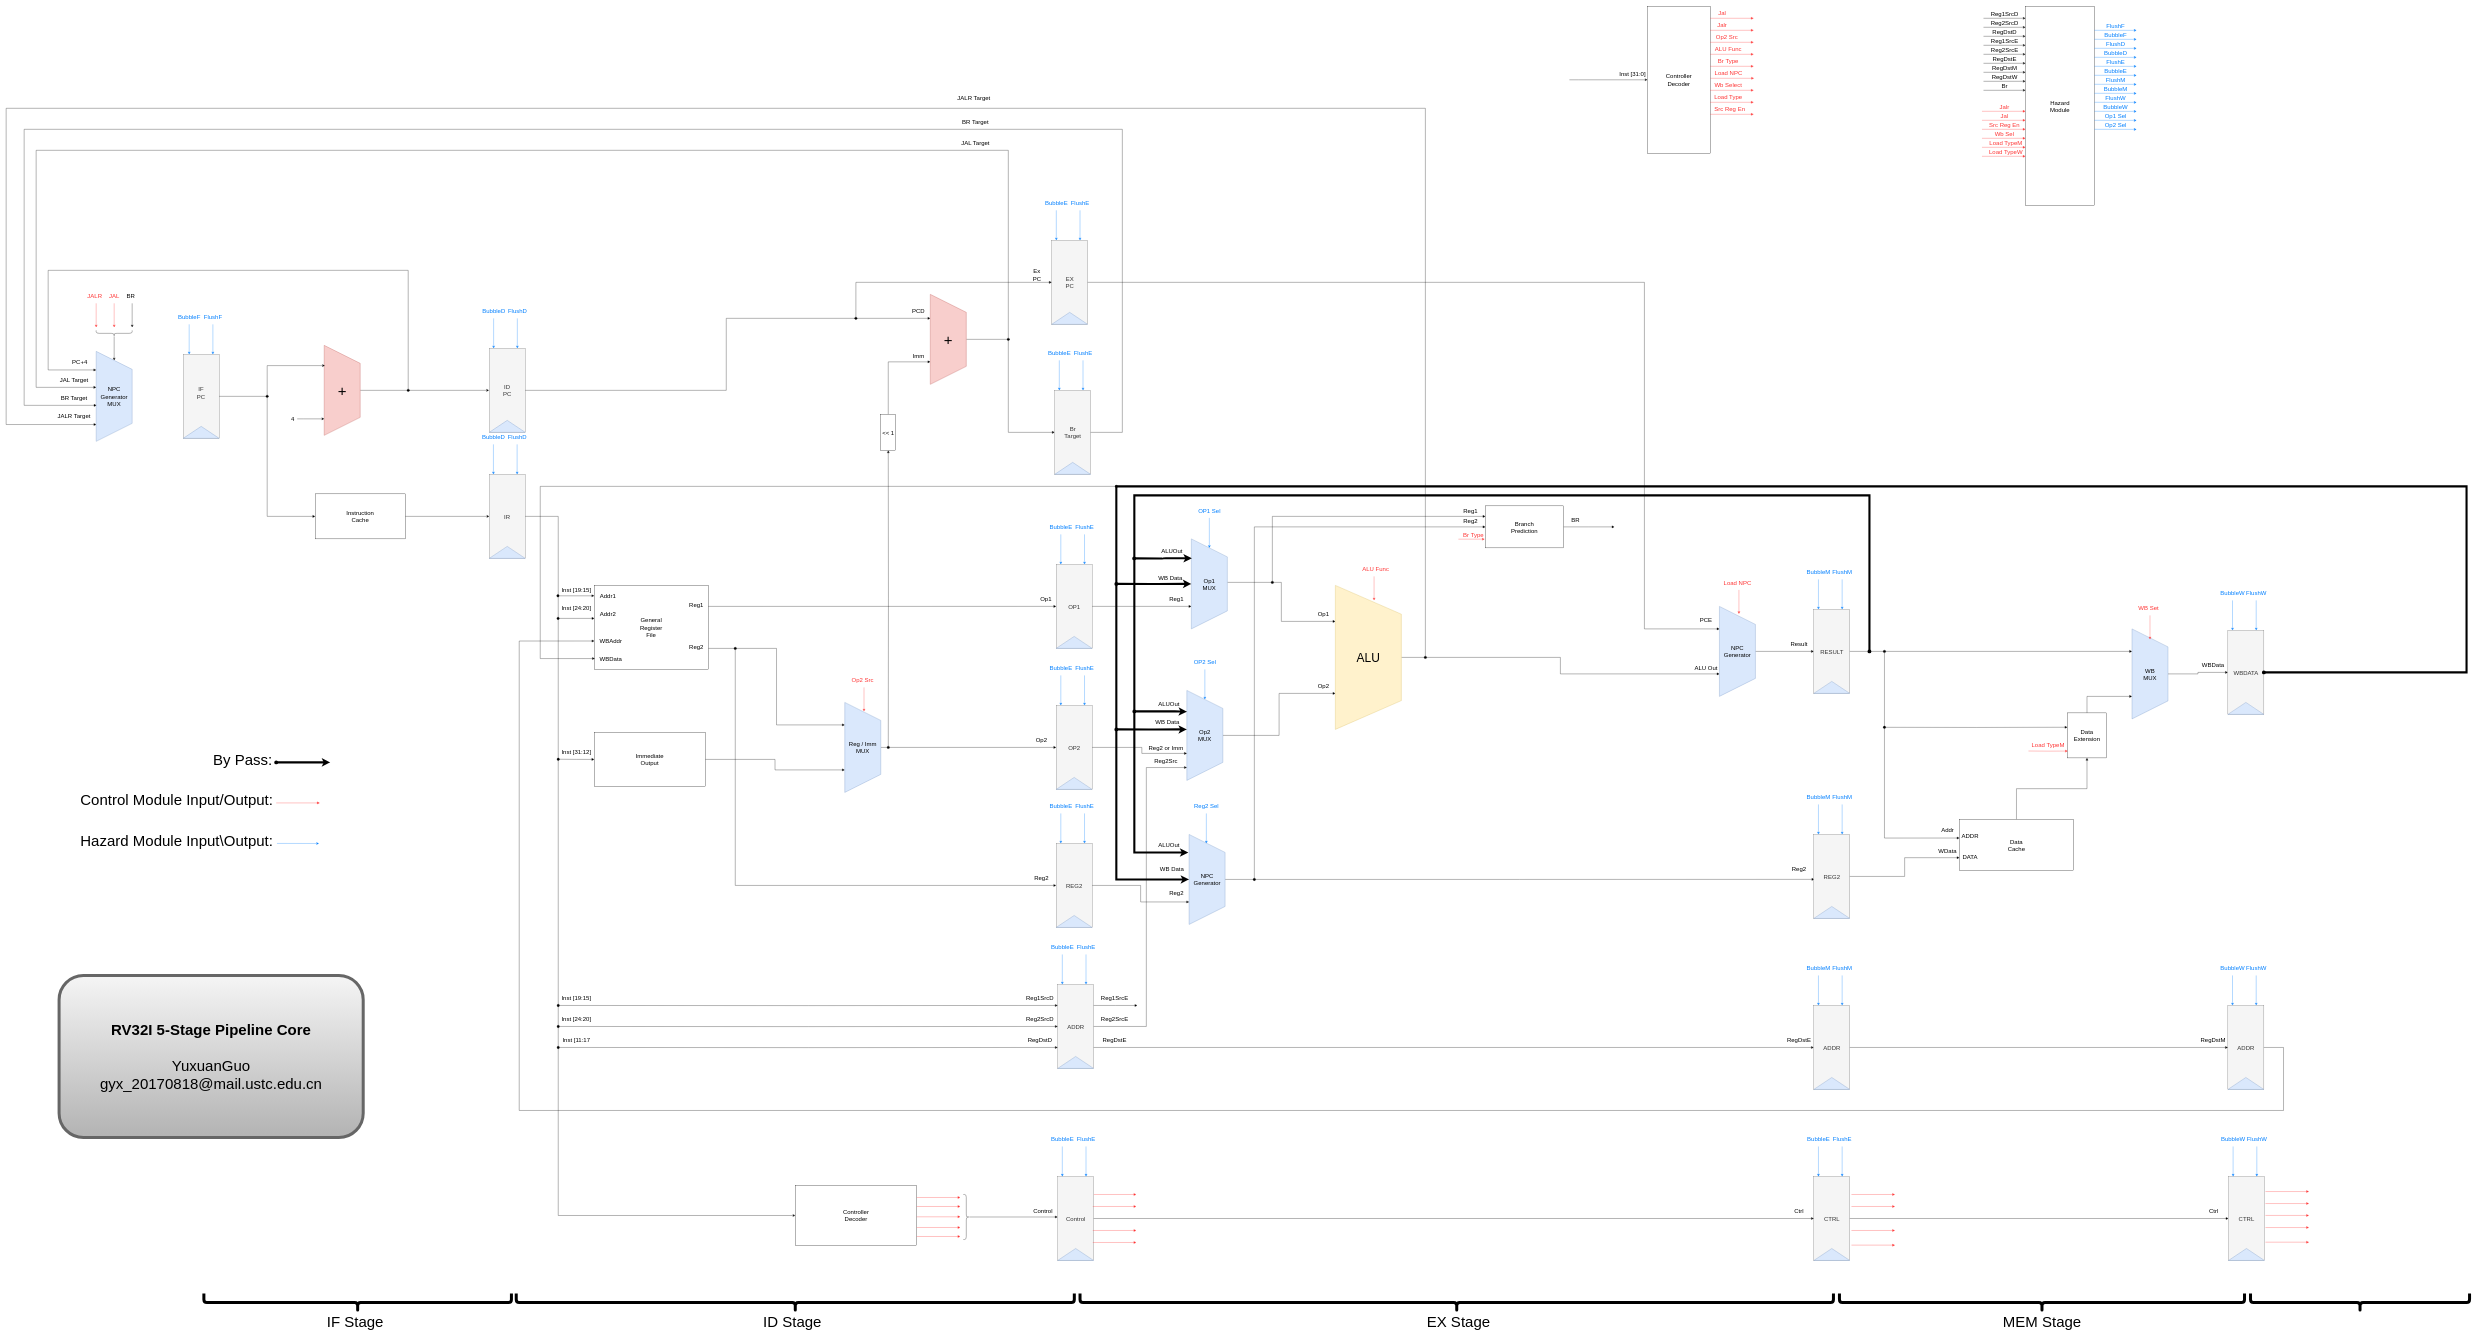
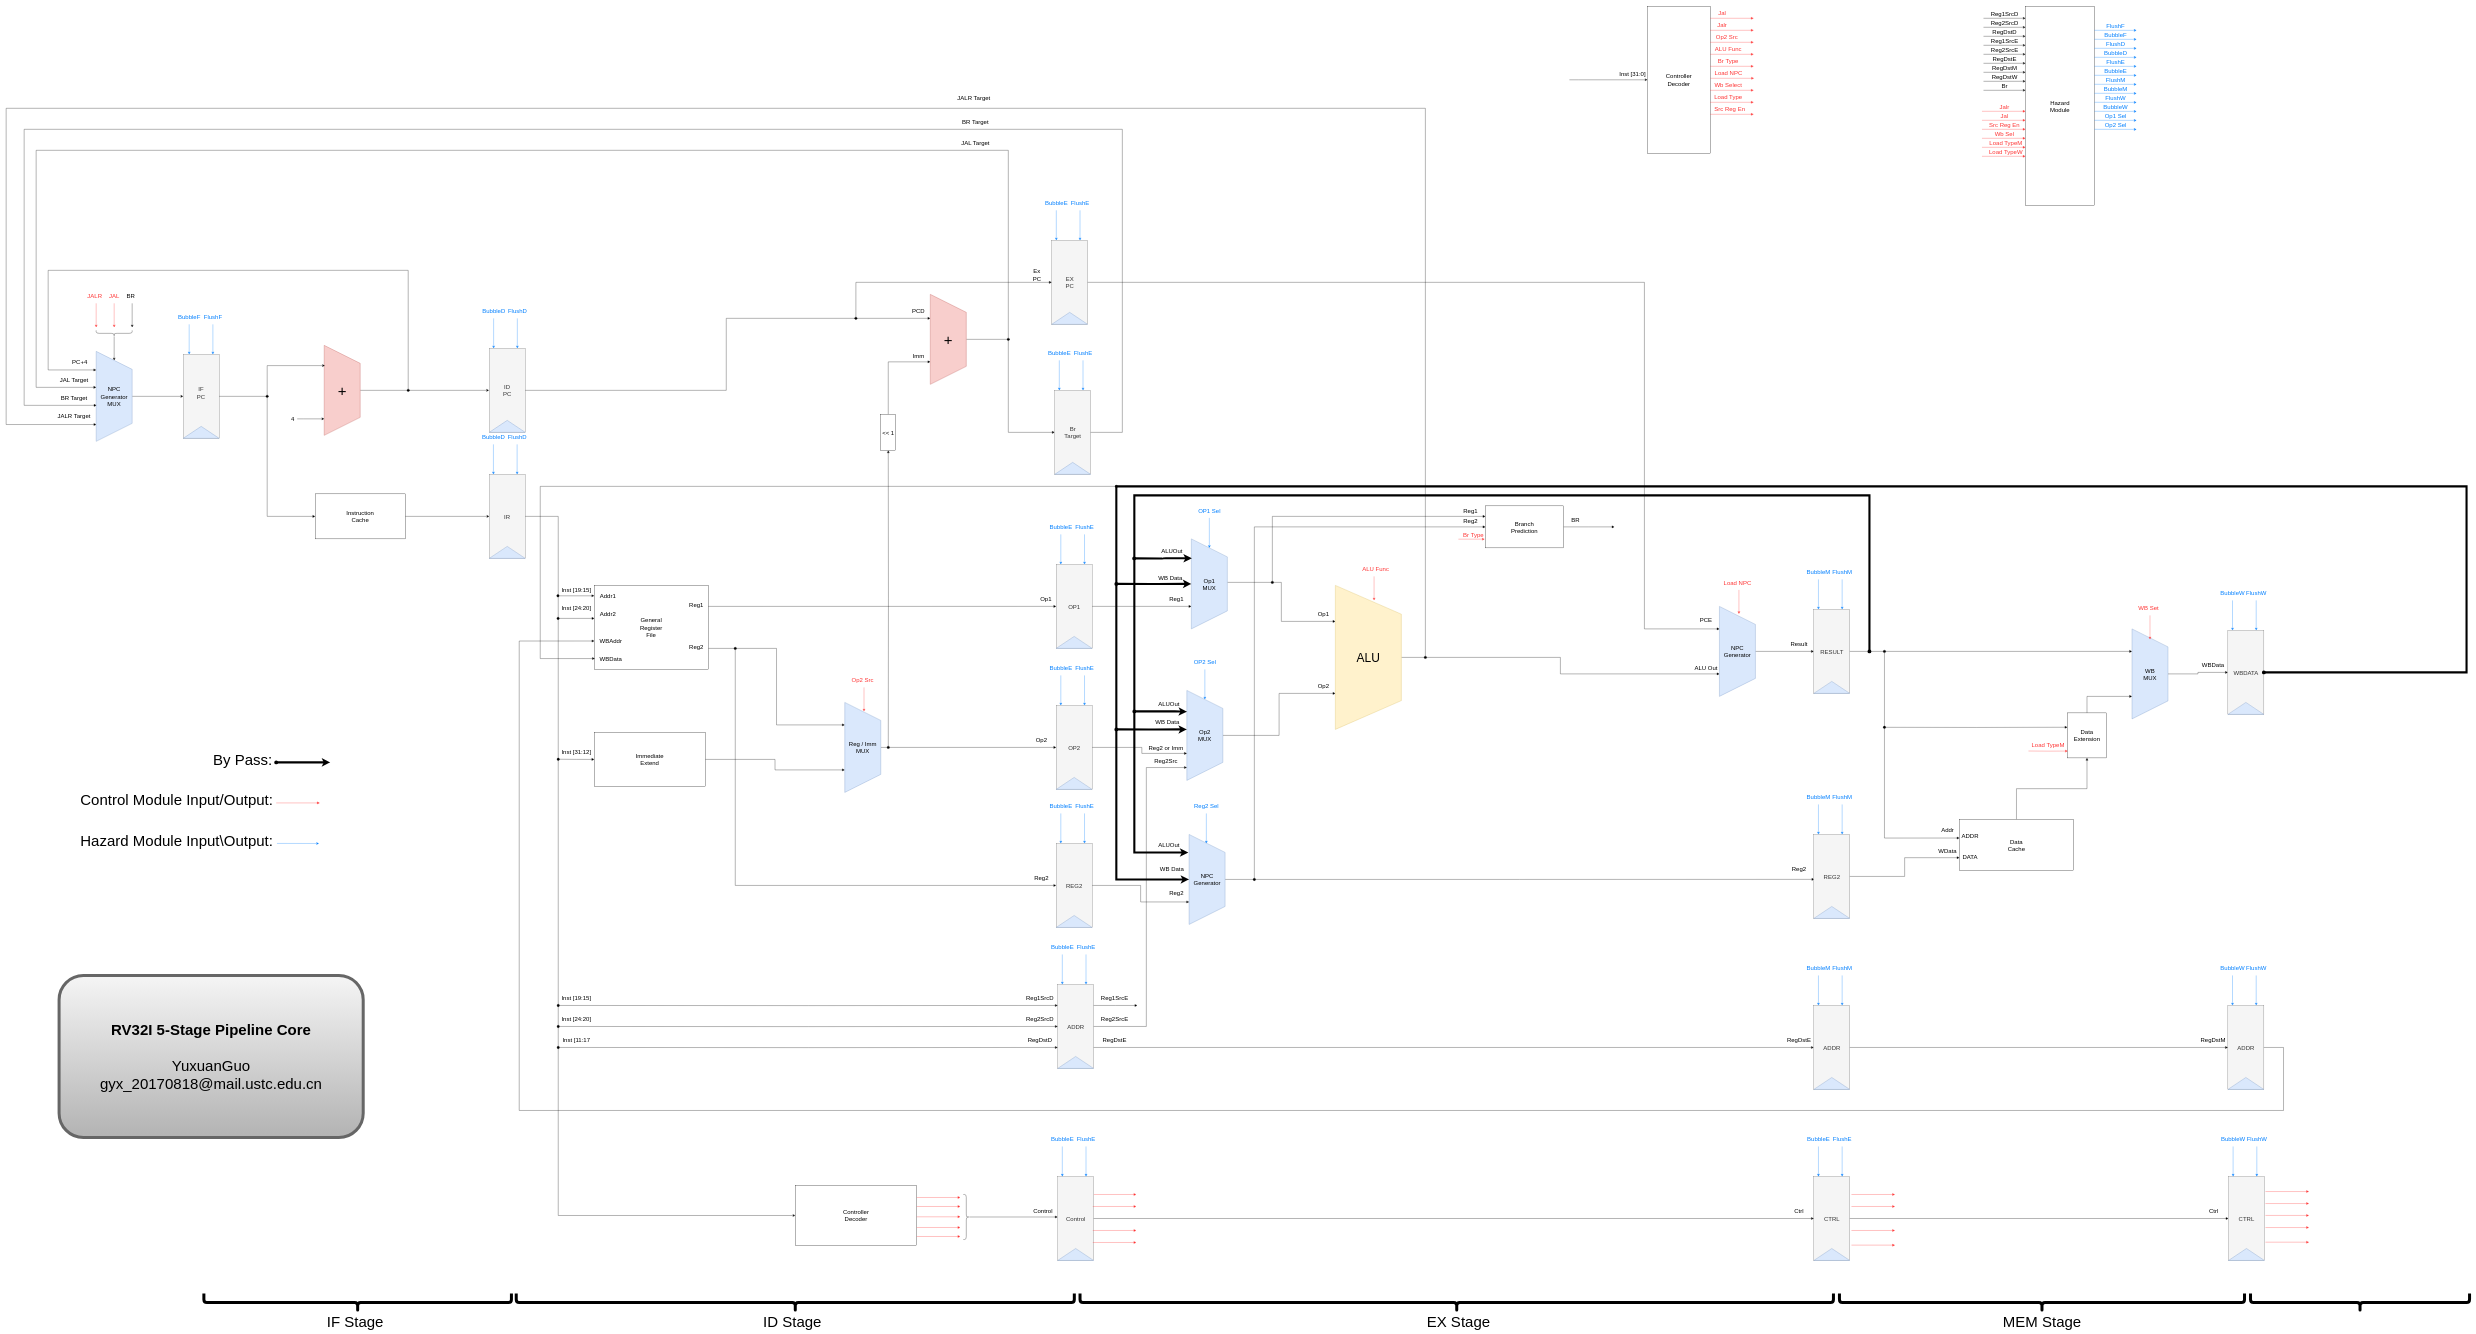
+ <mxCell id="2" value="" style="edgeStyle=orthogonalEdgeStyle;rounded=0;orthogonalLoop=1;jettySize=auto;html=1;fontSize=20;" edge="1" parent="1" source="3" target="13"><mxGeometry relative="1" as="geometry"><mxPoint x="520" y="1320" as="targetPoint" /></mxGeometry></mxCell>
- <mxCell id="67" value="Immediate&lt;br&gt;Output" style="rounded=0;whiteSpace=wrap;html=1;fontSize=20;strokeColor=#000000;fillColor=#FFFFFF;gradientColor=none;" vertex="1" parent="1"><mxGeometry x="1980" y="2440" width="370" height="180" as="geometry" /></mxCell>
+ <mxCell id="67" value="Immediate&lt;br&gt;Extend" style="rounded=0;whiteSpace=wrap;html=1;fontSize=20;strokeColor=#000000;fillColor=#FFFFFF;gradientColor=none;" vertex="1" parent="1"><mxGeometry x="1980" y="2440" width="370" height="180" as="geometry" /></mxCell>
